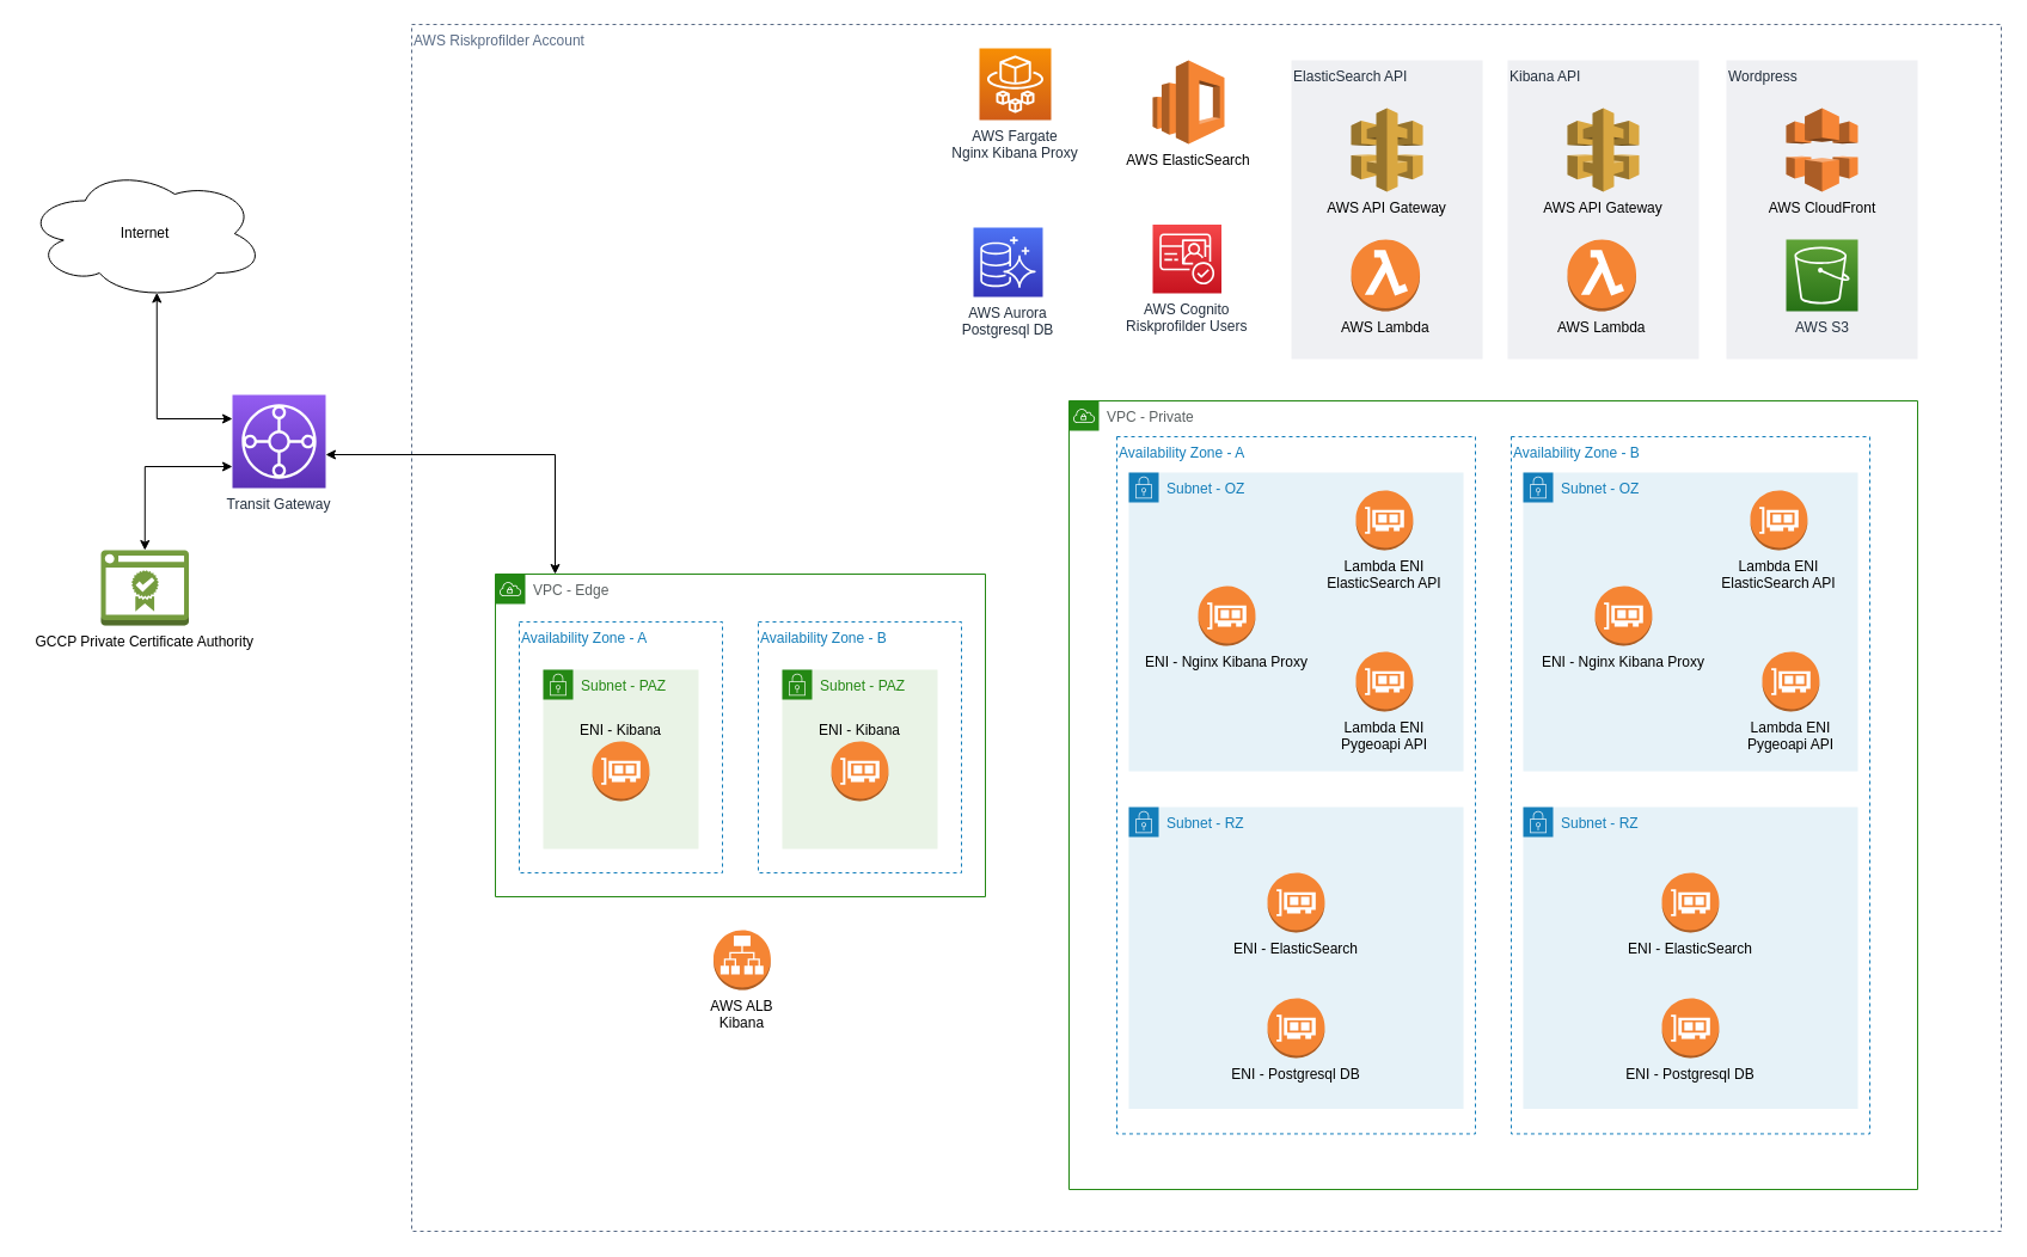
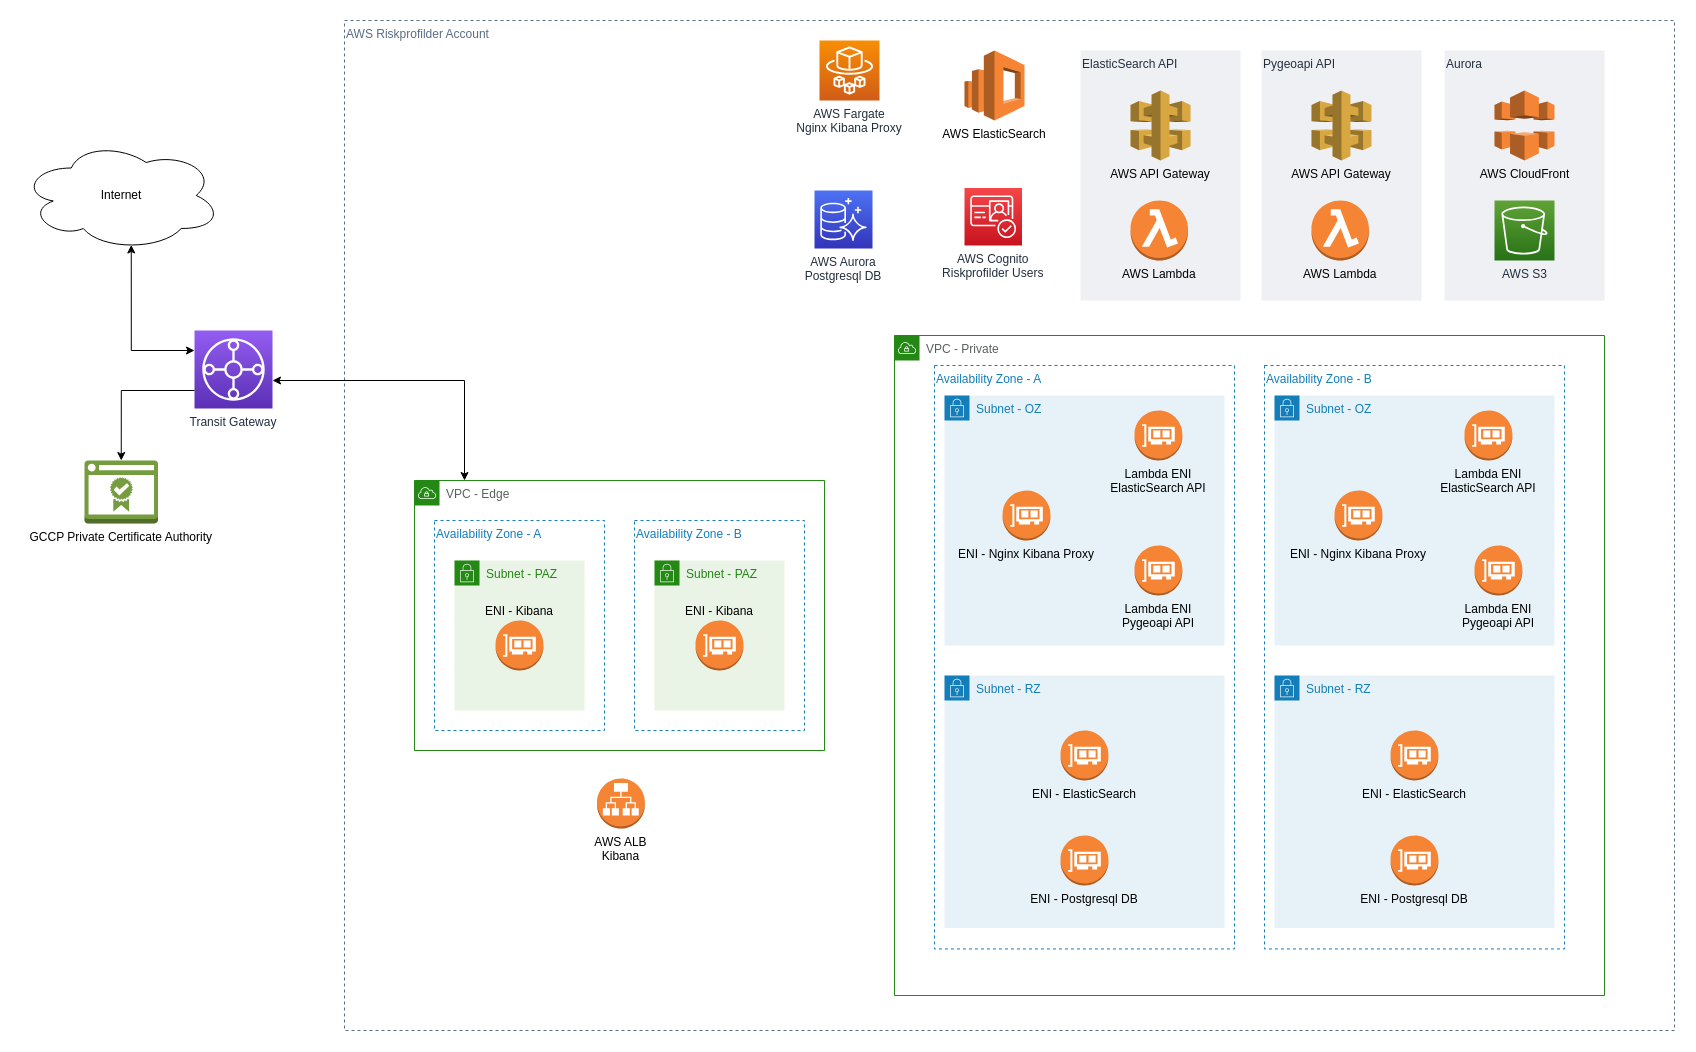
- <mxCell id="38" value="Kibana API" style="fillColor=#EFF0F3;strokeColor=none;dashed=0;verticalAlign=top;fontStyle=0;fontColor=#232F3D;align=left;" parent="37" vertex="1"><mxGeometry x="-3" width="160" height="250" as="geometry" /></mxCell>
+ <mxCell id="38" value="Pygeoapi API" style="fillColor=#EFF0F3;strokeColor=none;dashed=0;verticalAlign=top;fontStyle=0;fontColor=#232F3D;align=left;" parent="37" vertex="1"><mxGeometry x="-3" width="160" height="250" as="geometry" /></mxCell>
- <mxCell id="49" value="Wordpress" style="fillColor=#EFF0F3;strokeColor=none;dashed=0;verticalAlign=top;fontStyle=0;fontColor=#232F3D;align=left;" parent="48" vertex="1"><mxGeometry width="160" height="250" as="geometry" /></mxCell>
+ <mxCell id="49" value="Aurora" style="fillColor=#EFF0F3;strokeColor=none;dashed=0;verticalAlign=top;fontStyle=0;fontColor=#232F3D;align=left;" parent="48" vertex="1"><mxGeometry width="160" height="250" as="geometry" /></mxCell>
- <mxCell id="45" value="" style="edgeStyle=orthogonalEdgeStyle;rounded=0;orthogonalLoop=1;jettySize=auto;startArrow=classic;startFill=1;exitX=0.5;exitY=0;exitDx=0;exitDy=0;exitPerimeter=0;" parent="1" source="5" target="4" edge="1"><mxGeometry relative="1" as="geometry"><mxPoint x="124" y="547.5" as="sourcePoint" /><mxPoint x="274" y="425" as="targetPoint" /><Array as="points"><mxPoint x="121" y="390" /></Array></mxGeometry></mxCell>
+ <mxCell id="45" value="" style="edgeStyle=orthogonalEdgeStyle;rounded=0;orthogonalLoop=1;jettySize=auto;startArrow=classic;startFill=1;exitX=0.5;exitY=0;exitDx=0;exitDy=0;exitPerimeter=0;endArrow=none;" parent="1" source="5" target="4" edge="1"><mxGeometry relative="1" as="geometry"><mxPoint x="124" y="547.5" as="sourcePoint" /><mxPoint x="274" y="425" as="targetPoint" /><Array as="points"><mxPoint x="121" y="390" /></Array></mxGeometry></mxCell>
